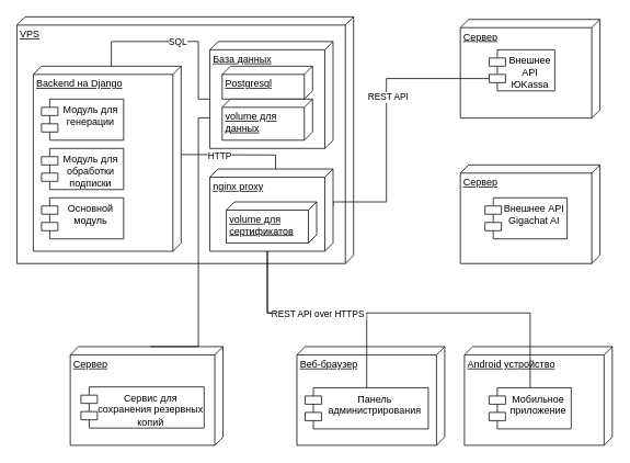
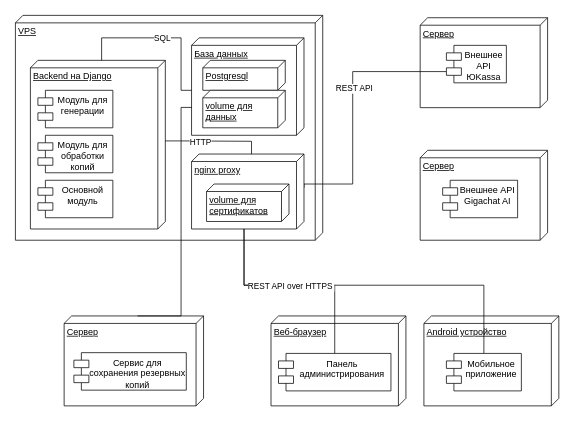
- <mxCell id="21" value="Модуль для&lt;br&gt;обработки&lt;br&gt;подписки" style="shape=module;align=left;spacingLeft=20;align=center;verticalAlign=top;whiteSpace=wrap;html=1;" vertex="1" parent="1"><mxGeometry x="50" y="180" width="100" height="50" as="geometry" /></mxCell>
+ <mxCell id="21" value="Модуль для&lt;br&gt;обработки&lt;br&gt;копий" style="shape=module;align=left;spacingLeft=20;align=center;verticalAlign=top;whiteSpace=wrap;html=1;" vertex="1" parent="1"><mxGeometry x="50" y="180" width="100" height="50" as="geometry" /></mxCell>
